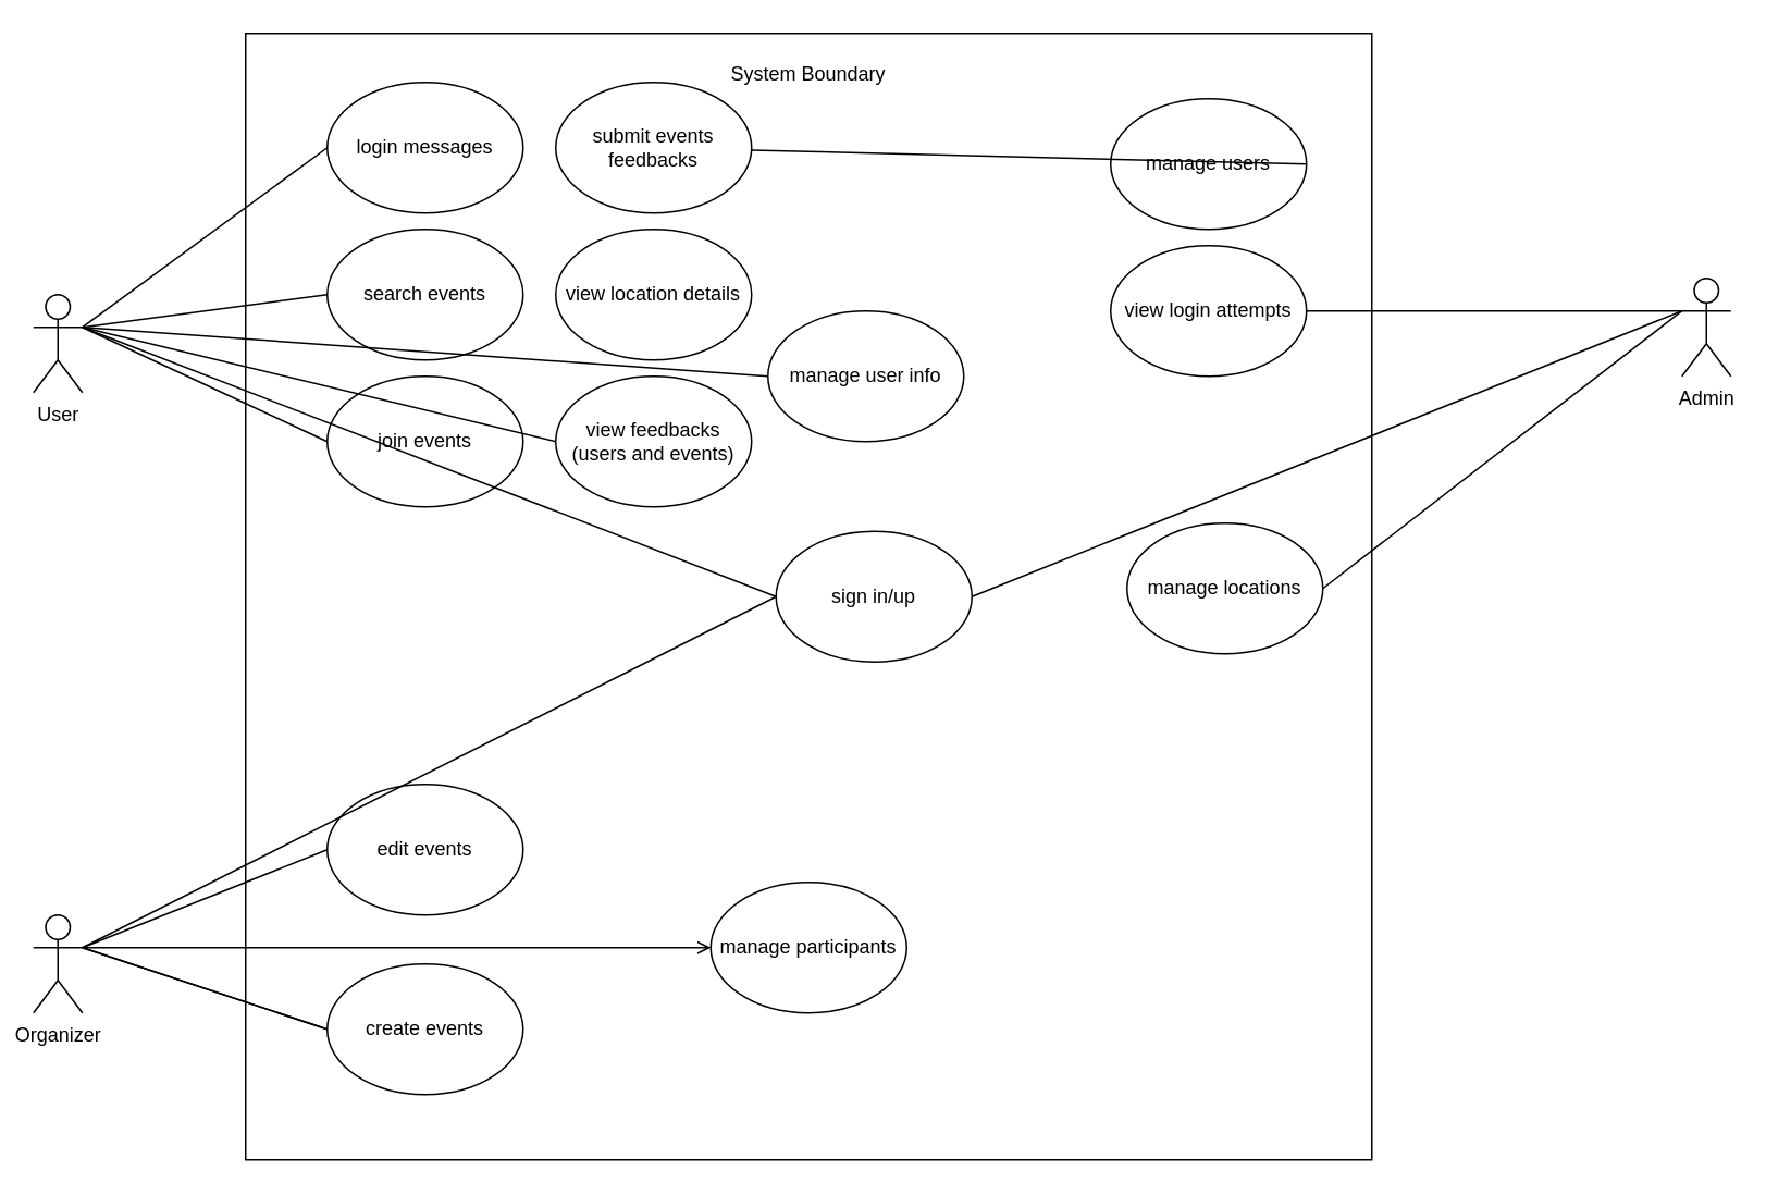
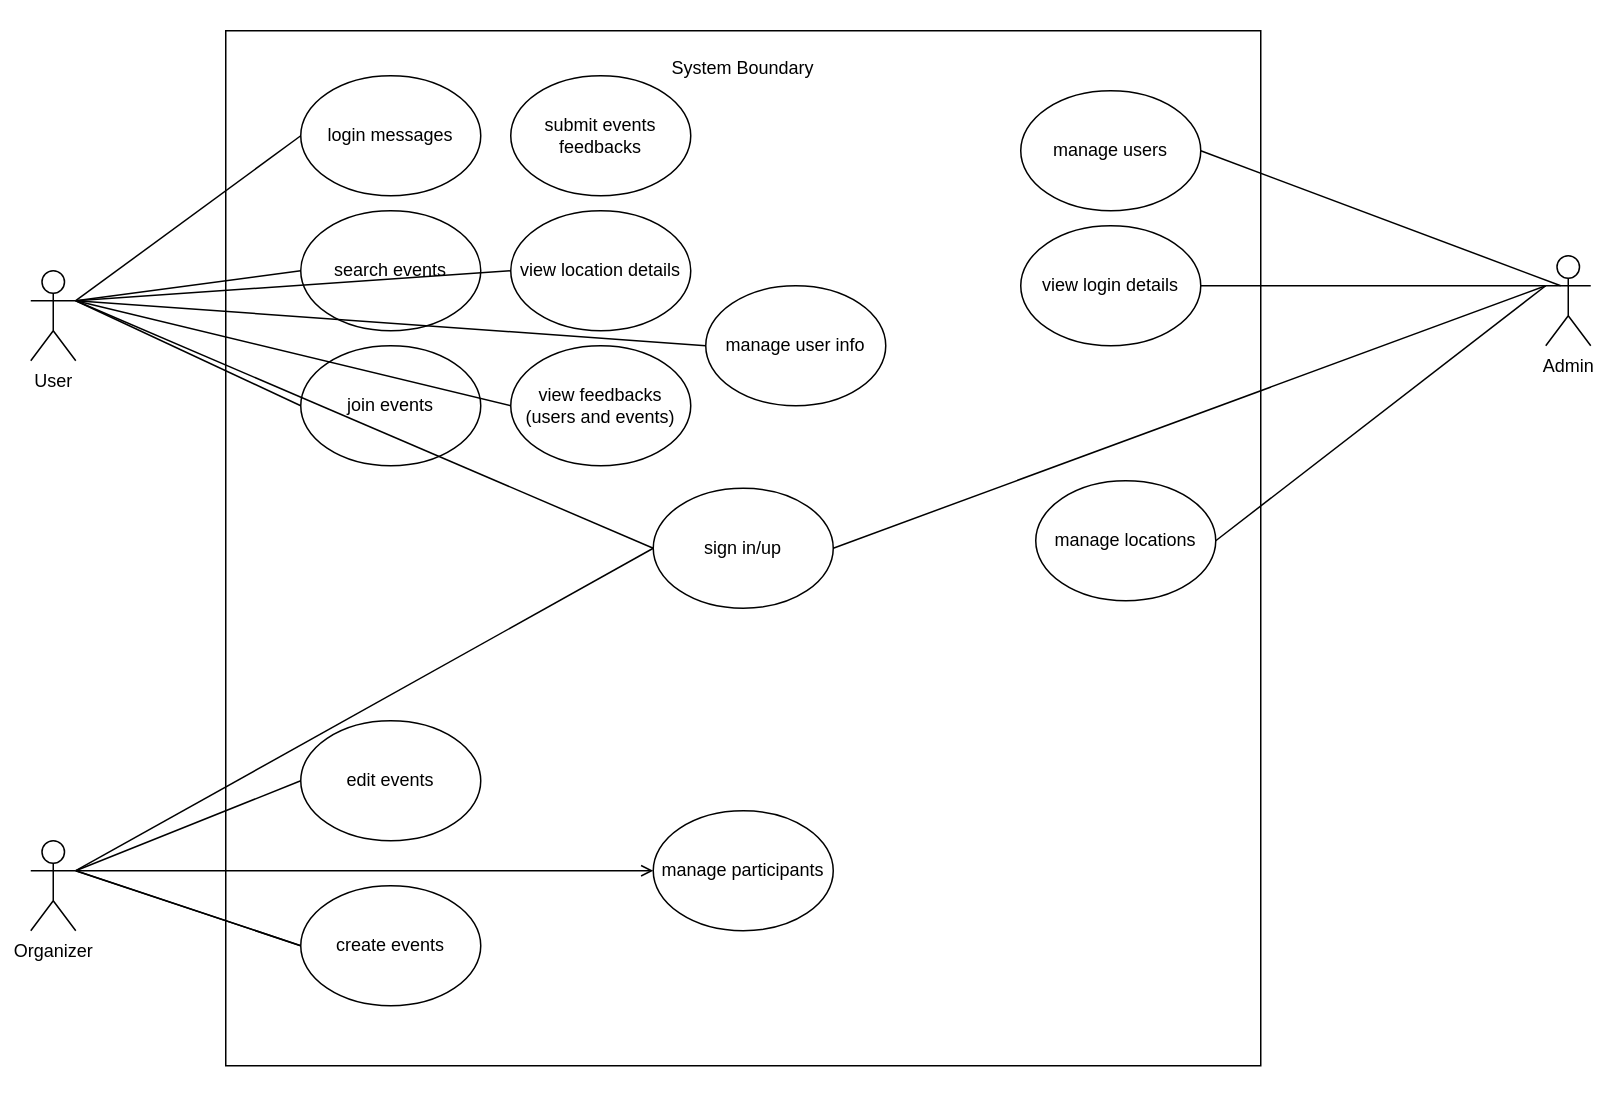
- <mxCell id="35" value="" style="endArrow=none;html=1;rounded=0;exitX=1;exitY=0.5;exitDx=0;exitDy=0;" edge="1" parent="1" source="13" target="9"><mxGeometry width="50" height="50" relative="1" as="geometry"><mxPoint x="820" y="310" as="sourcePoint" /><mxPoint x="930" y="170" as="targetPoint" /></mxGeometry></mxCell>
+ <mxCell id="35" value="" style="endArrow=none;html=1;rounded=0;entryX=0.333;entryY=0.333;entryDx=0;entryDy=0;entryPerimeter=0;exitX=1;exitY=0.5;exitDx=0;exitDy=0;" edge="1" parent="1" source="13" target="20"><mxGeometry width="50" height="50" relative="1" as="geometry"><mxPoint x="820" y="310" as="sourcePoint" /><mxPoint x="930" y="170" as="targetPoint" /></mxGeometry></mxCell>
+ <mxCell id="26" value="" style="endArrow=none;html=1;rounded=0;entryX=0;entryY=0.5;entryDx=0;entryDy=0;exitX=1;exitY=0.333;exitDx=0;exitDy=0;exitPerimeter=0;" edge="1" parent="1" source="19" target="10"><mxGeometry width="50" height="50" relative="1" as="geometry"><mxPoint x="100" y="140" as="sourcePoint" /><mxPoint x="500" y="230" as="targetPoint" /></mxGeometry></mxCell>
- <mxCell id="15" value="view login attempts" style="ellipse;whiteSpace=wrap;html=1;" vertex="1" parent="2"><mxGeometry x="530" y="130" width="120" height="80" as="geometry" /></mxCell>
+ <mxCell id="15" value="view login details" style="ellipse;whiteSpace=wrap;html=1;" vertex="1" parent="2"><mxGeometry x="530" y="130" width="120" height="80" as="geometry" /></mxCell>
- <mxCell id="5" value="sign in/up" style="ellipse;whiteSpace=wrap;html=1;" vertex="1" parent="2"><mxGeometry x="325" y="305" width="120" height="80" as="geometry" /></mxCell>
+ <mxCell id="5" value="sign in/up" style="ellipse;whiteSpace=wrap;html=1;" vertex="1" parent="2"><mxGeometry x="285" y="305" width="120" height="80" as="geometry" /></mxCell>
